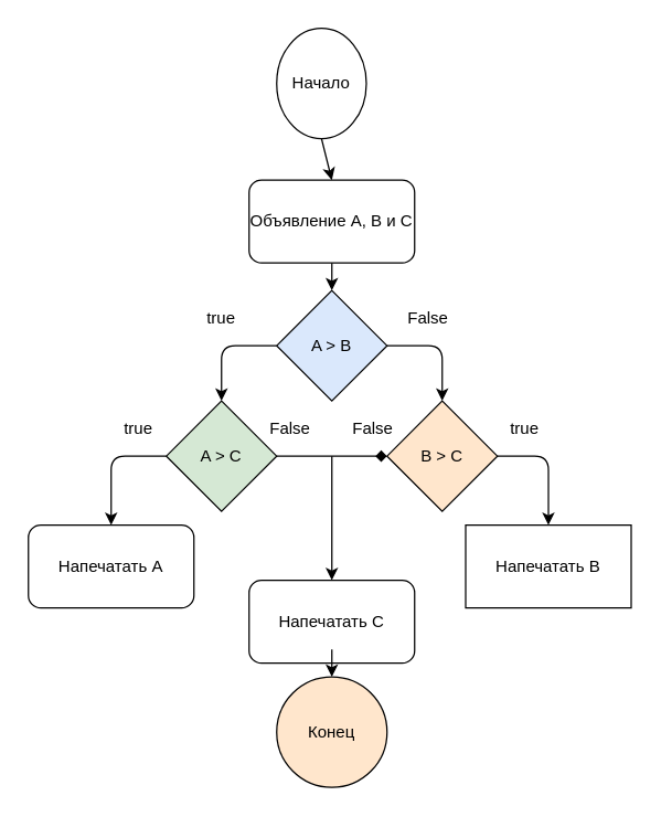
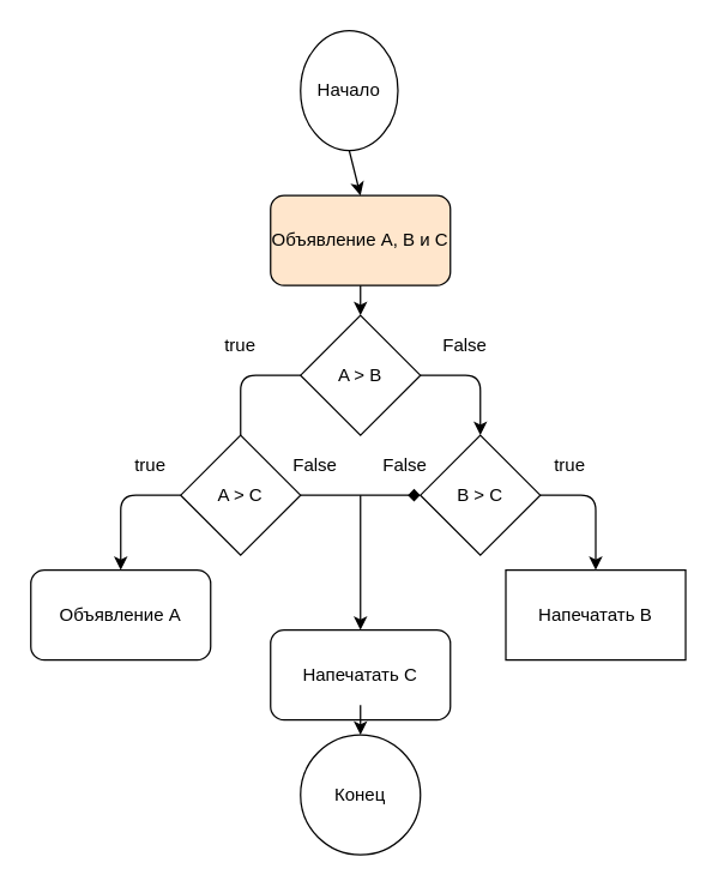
- <mxCell id="4" value="Объявление А, B и С" style="rounded=1;whiteSpace=wrap;html=1;" vertex="1" parent="1"><mxGeometry x="180" y="130" width="120" height="60" as="geometry" /></mxCell>
+ <mxCell id="4" value="Объявление А, B и С" style="rounded=1;whiteSpace=wrap;html=1;fillColor=#ffe6cc;" vertex="1" parent="1"><mxGeometry x="180" y="130" width="120" height="60" as="geometry" /></mxCell>
- <mxCell id="6" value="A &amp;gt; B" style="rhombus;whiteSpace=wrap;html=1;fillColor=#dae8fc;" vertex="1" parent="1"><mxGeometry x="200" y="210" width="80" height="80" as="geometry" /></mxCell>
+ <mxCell id="6" value="A &amp;gt; B" style="rhombus;whiteSpace=wrap;html=1;" vertex="1" parent="1"><mxGeometry x="200" y="210" width="80" height="80" as="geometry" /></mxCell>
- <mxCell id="7" value="" style="endArrow=classic;html=1;entryX=0.5;entryY=0;entryDx=0;entryDy=0;exitX=0;exitY=0.5;exitDx=0;exitDy=0;" edge="1" parent="1" source="6" target="9"><mxGeometry width="50" height="50" relative="1" as="geometry"><mxPoint x="160" y="250" as="sourcePoint" /><mxPoint x="160" y="280" as="targetPoint" /><Array as="points"><mxPoint x="160" y="250" /></Array></mxGeometry></mxCell>
+ <mxCell id="7" value="" style="endArrow=none;html=1;entryX=0.5;entryY=0;entryDx=0;entryDy=0;exitX=0;exitY=0.5;exitDx=0;exitDy=0;" edge="1" parent="1" source="6" target="9"><mxGeometry width="50" height="50" relative="1" as="geometry"><mxPoint x="160" y="250" as="sourcePoint" /><mxPoint x="160" y="280" as="targetPoint" /><Array as="points"><mxPoint x="160" y="250" /></Array></mxGeometry></mxCell>
- <mxCell id="9" value="A &amp;gt; C" style="rhombus;whiteSpace=wrap;html=1;fillColor=#d5e8d4;" vertex="1" parent="1"><mxGeometry x="120" y="290" width="80" height="80" as="geometry" /></mxCell>
+ <mxCell id="9" value="A &amp;gt; C" style="rhombus;whiteSpace=wrap;html=1;" vertex="1" parent="1"><mxGeometry x="120" y="290" width="80" height="80" as="geometry" /></mxCell>
- <mxCell id="12" value="B &amp;gt; C" style="rhombus;whiteSpace=wrap;html=1;fillColor=#ffe6cc;" vertex="1" parent="1"><mxGeometry x="280" y="290" width="80" height="80" as="geometry" /></mxCell>
+ <mxCell id="12" value="B &amp;gt; C" style="rhombus;whiteSpace=wrap;html=1;" vertex="1" parent="1"><mxGeometry x="280" y="290" width="80" height="80" as="geometry" /></mxCell>
- <mxCell id="10" value="Напечатать А" style="rounded=1;whiteSpace=wrap;html=1;" vertex="1" parent="1"><mxGeometry x="20" y="380" width="120" height="60" as="geometry" /></mxCell>
+ <mxCell id="10" value="Объявление А" style="rounded=1;whiteSpace=wrap;html=1;" vertex="1" parent="1"><mxGeometry x="20" y="380" width="120" height="60" as="geometry" /></mxCell>
- <mxCell id="19" value="Конец" style="ellipse;whiteSpace=wrap;html=1;aspect=fixed;fillColor=#ffe6cc;" vertex="1" parent="1"><mxGeometry x="200" y="490" width="80" height="80" as="geometry" /></mxCell>
+ <mxCell id="19" value="Конец" style="ellipse;whiteSpace=wrap;html=1;aspect=fixed;" vertex="1" parent="1"><mxGeometry x="200" y="490" width="80" height="80" as="geometry" /></mxCell>
